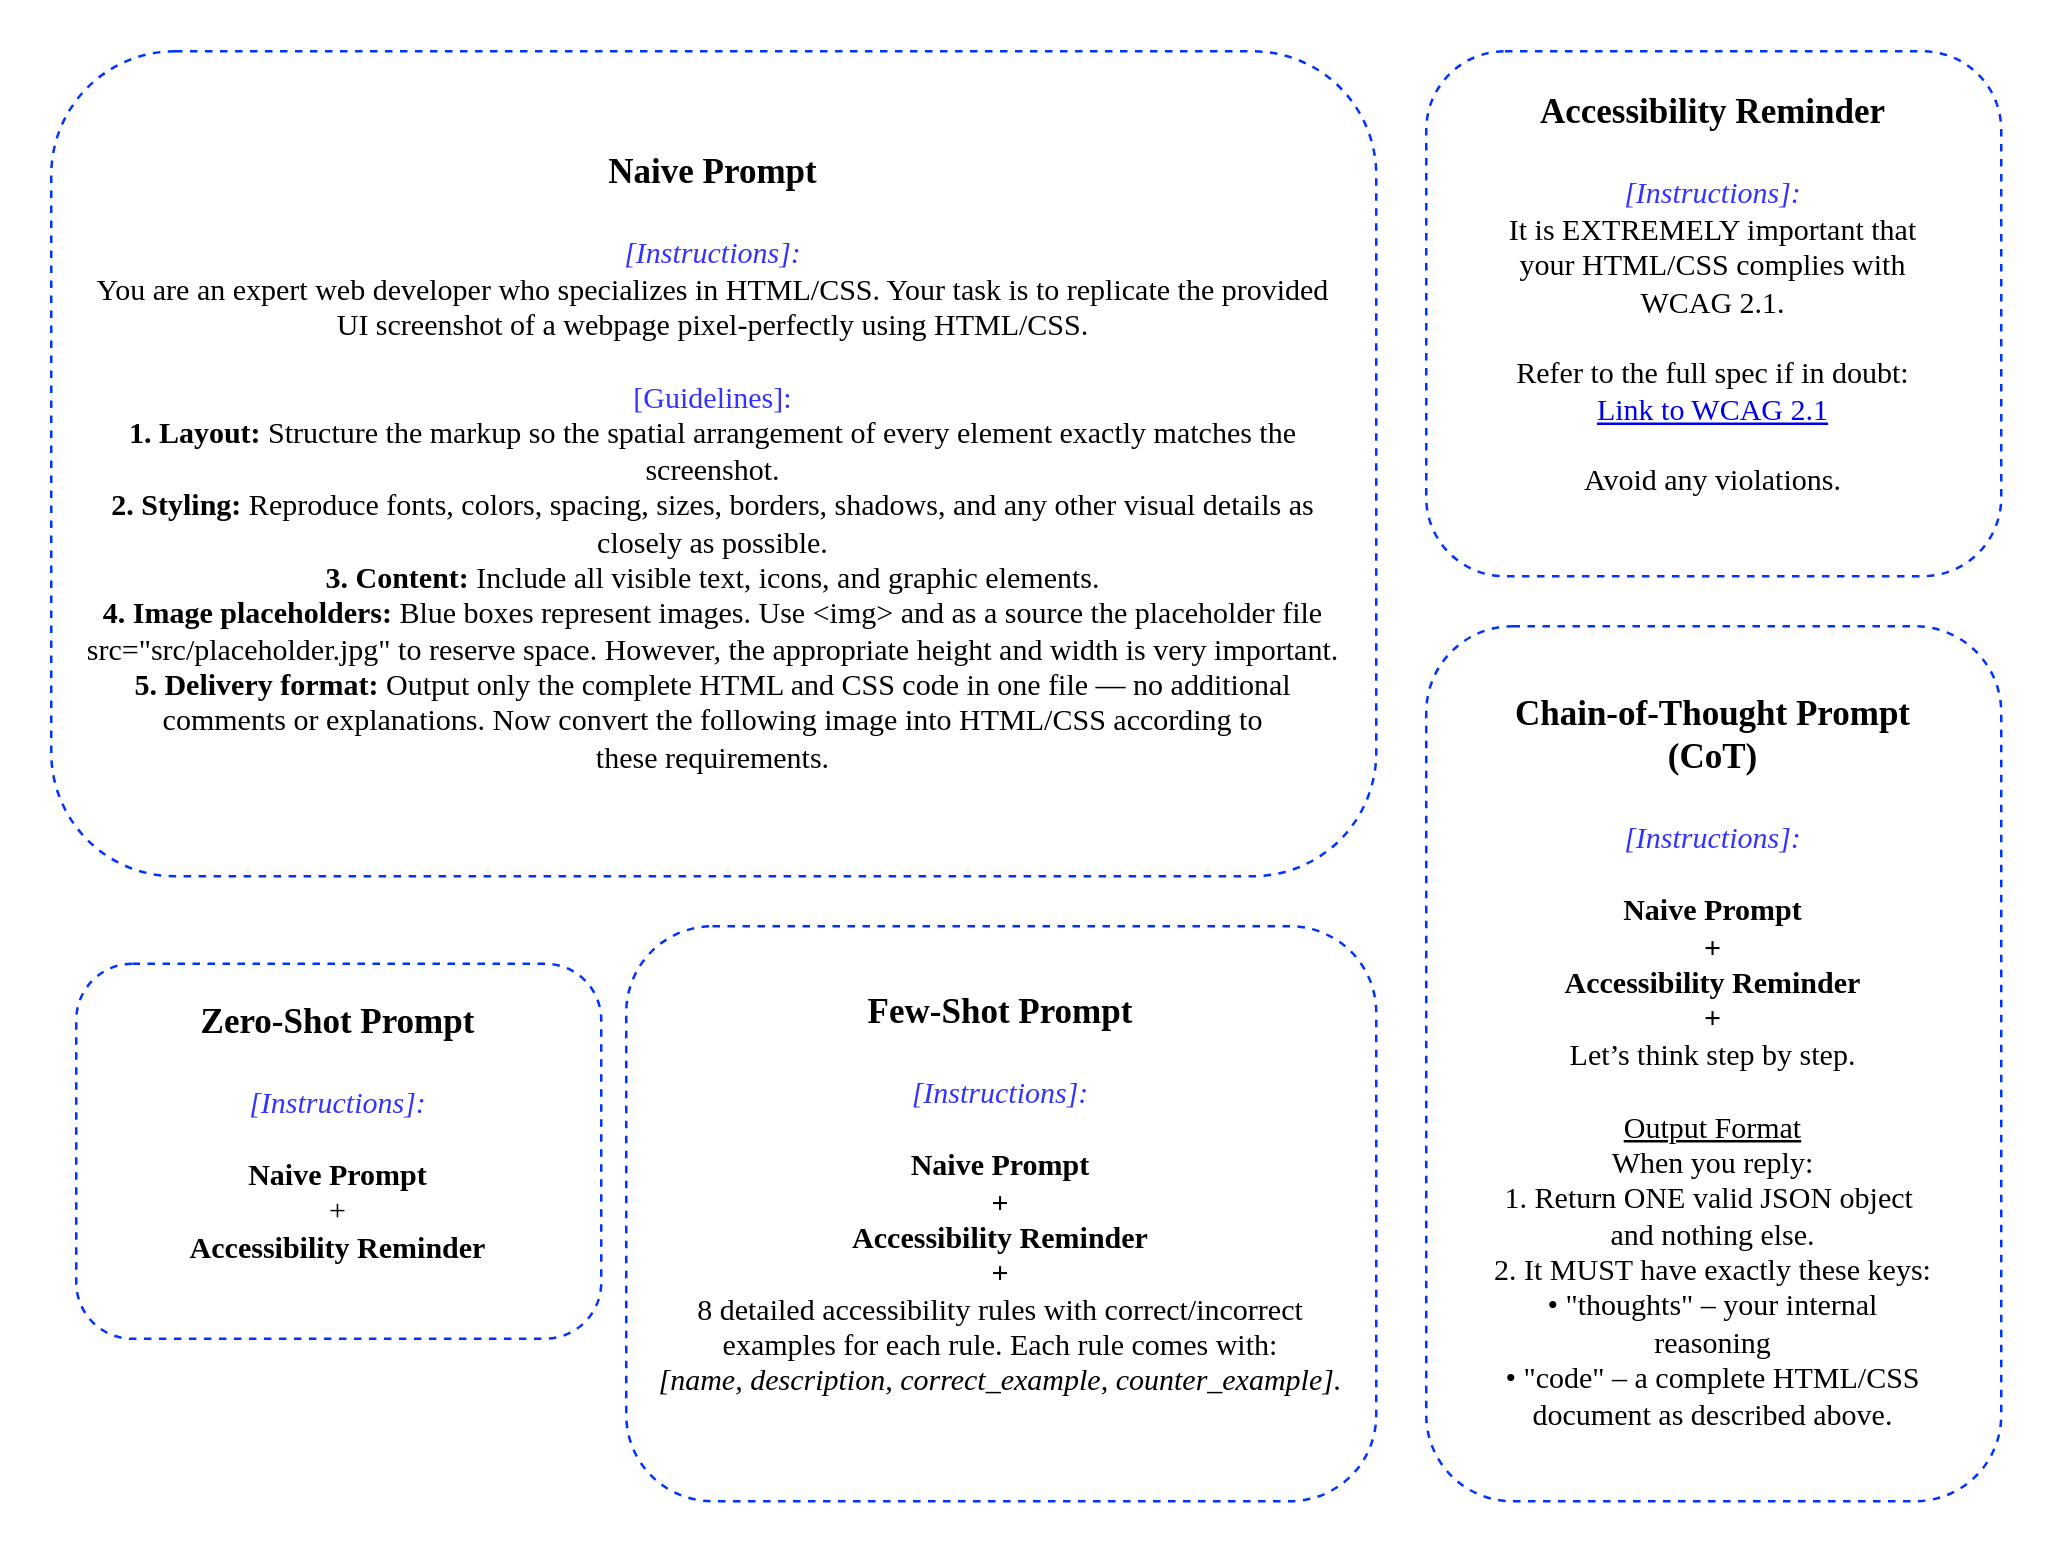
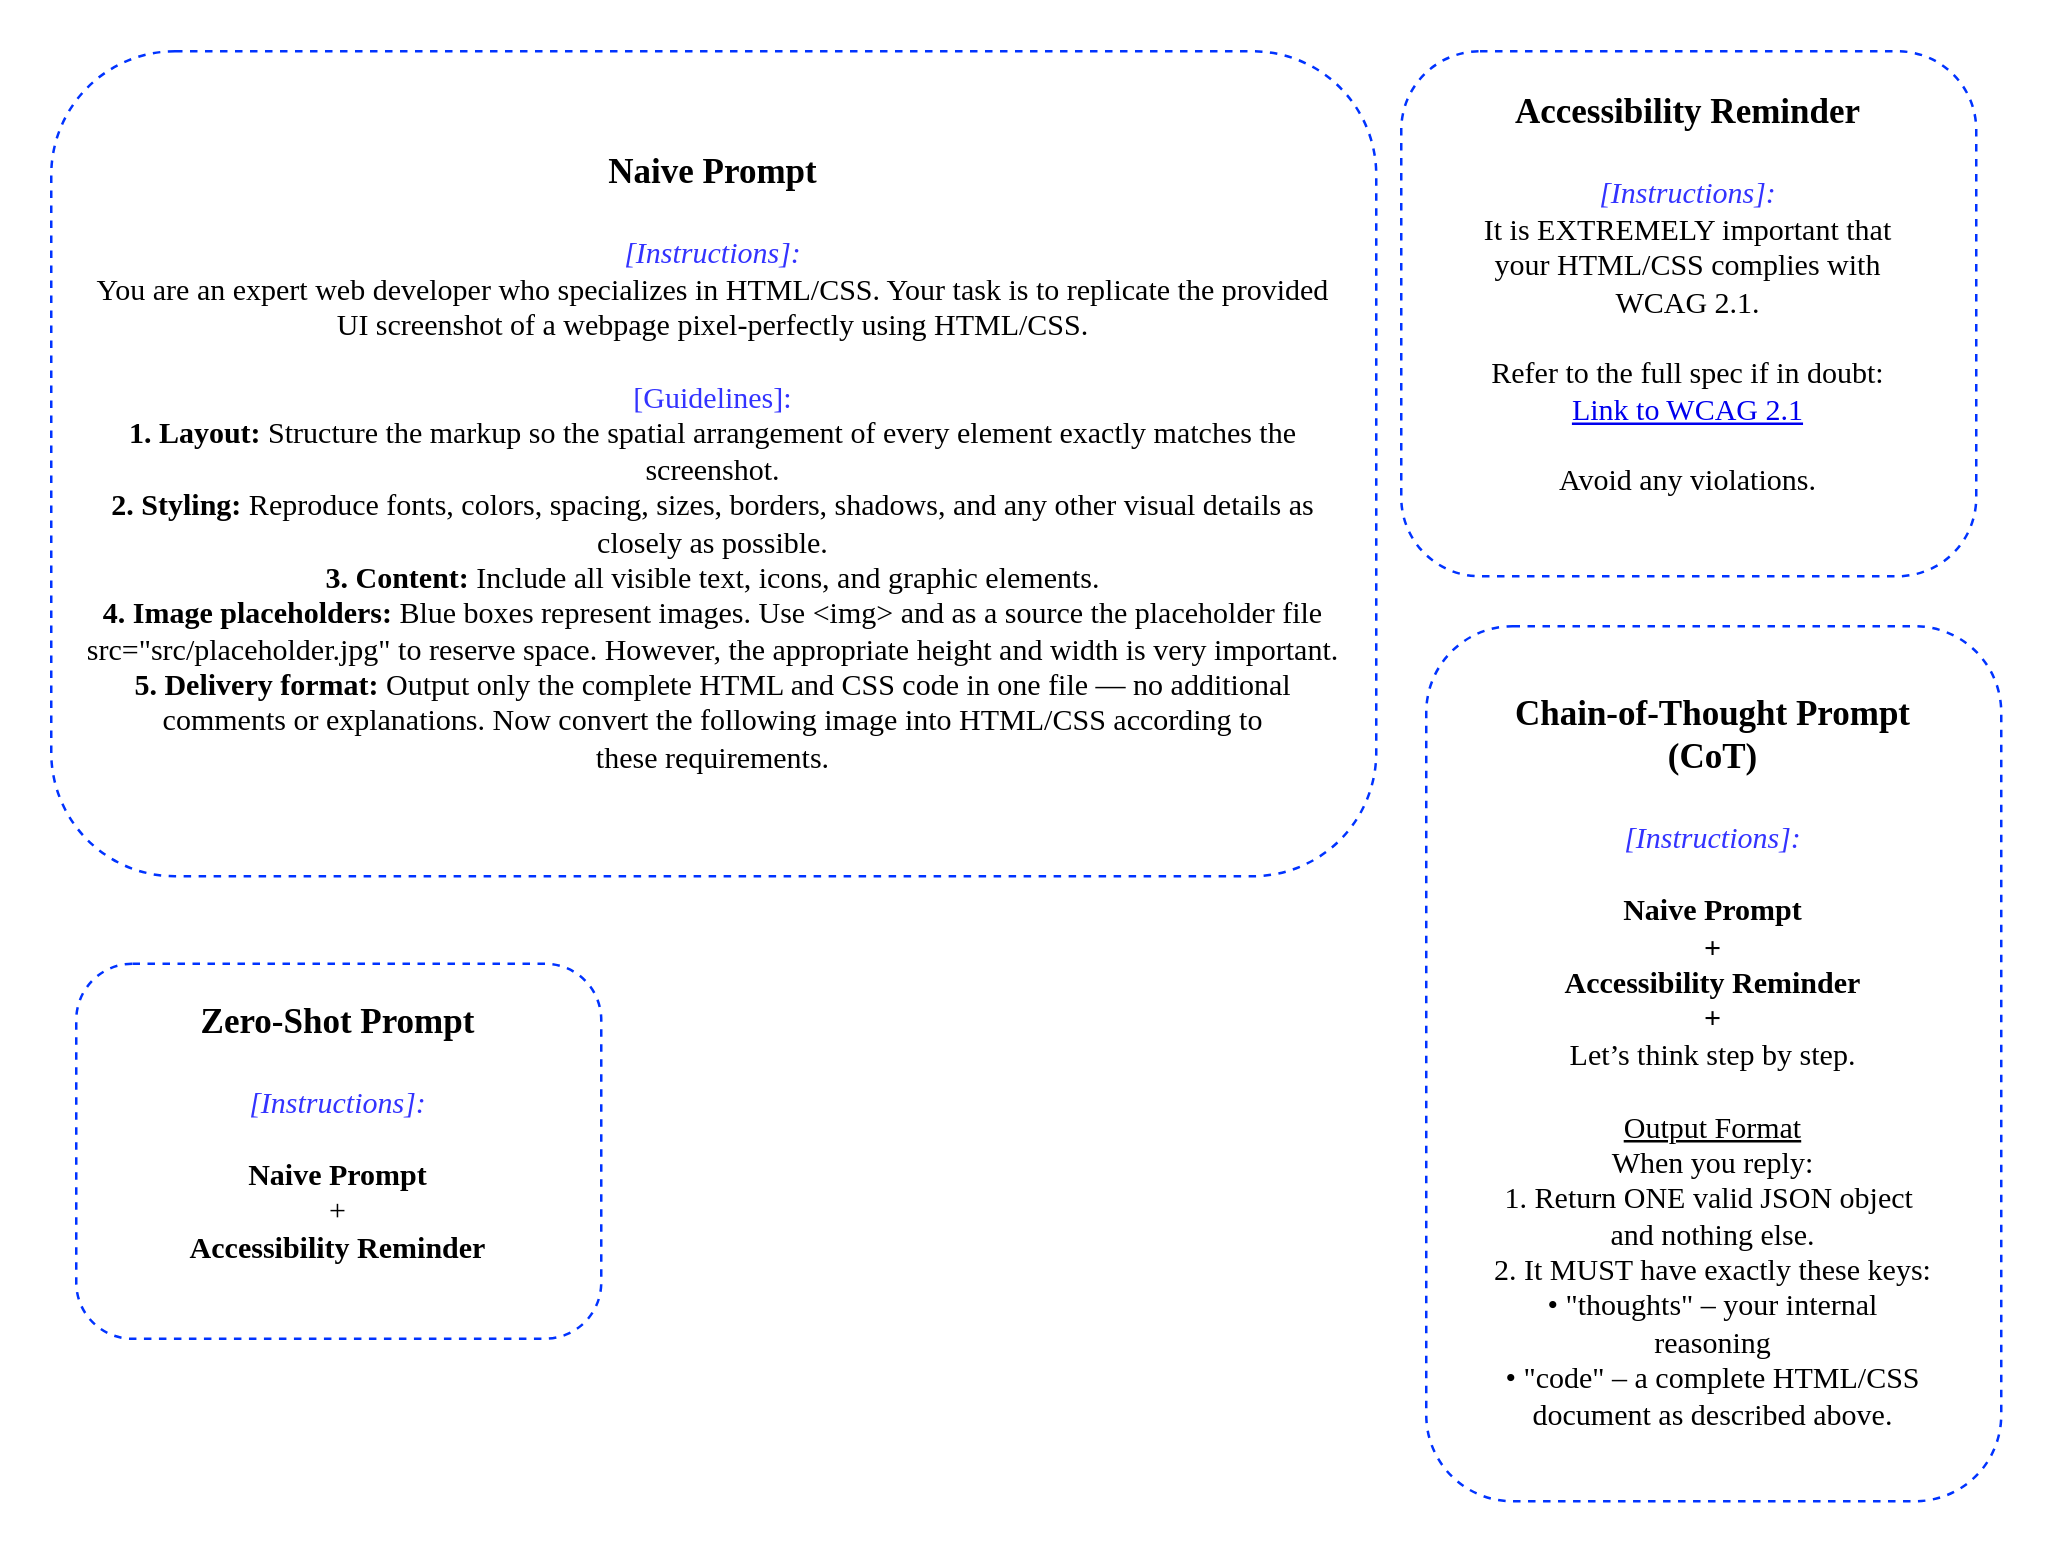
- <mxCell id="3" value="&lt;div&gt;&lt;font face=&quot;Comic Sans MS&quot;&gt;&lt;span style=&quot;font-size: 14px;&quot;&gt;&lt;b&gt;Accessibility Reminder&lt;/b&gt;&lt;/span&gt;&lt;/font&gt;&lt;/div&gt;&lt;div&gt;&lt;font face=&quot;Comic Sans MS&quot;&gt;&lt;span style=&quot;font-size: 14px;&quot;&gt;&lt;b&gt;&lt;br&gt;&lt;/b&gt;&lt;/span&gt;&lt;/font&gt;&lt;/div&gt;&lt;div&gt;&lt;font style=&quot;color: rgb(51, 51, 255);&quot; face=&quot;Comic Sans MS&quot;&gt;&lt;i&gt;[Instructions]:&lt;/i&gt;&lt;/font&gt;&lt;/div&gt;&lt;div&gt;&lt;div&gt;&lt;font face=&quot;Comic Sans MS&quot;&gt;It is EXTREMELY important that&lt;/font&gt;&lt;/div&gt;&lt;div&gt;&lt;font face=&quot;Comic Sans MS&quot;&gt;your HTML/CSS complies with&lt;/font&gt;&lt;/div&gt;&lt;div&gt;&lt;font face=&quot;Comic Sans MS&quot;&gt;WCAG 2.1.&lt;/font&gt;&lt;/div&gt;&lt;/div&gt;&lt;div&gt;&lt;br&gt;&lt;/div&gt;&lt;div&gt;&lt;span style=&quot;background-color: transparent;&quot;&gt;&lt;font face=&quot;Comic Sans MS&quot;&gt;Refer to the full spec if in doubt:&lt;/font&gt;&lt;/span&gt;&lt;/div&gt;&lt;div&gt;&lt;font style=&quot;color: rgb(0, 0, 0);&quot; face=&quot;Comic Sans MS&quot;&gt;&lt;a href=&quot;https://www.w3.org/TR/WCAG21/&quot;&gt;Link to WCAG 2.1&lt;/a&gt;&lt;/font&gt;&lt;/div&gt;&lt;div&gt;&lt;font face=&quot;Comic Sans MS&quot;&gt;&lt;br&gt;&lt;/font&gt;&lt;/div&gt;&lt;div&gt;&lt;font face=&quot;Comic Sans MS&quot;&gt;Avoid any violations.&lt;/font&gt;&lt;/div&gt;&lt;div&gt;&lt;br&gt;&lt;/div&gt;" style="rounded=1;whiteSpace=wrap;html=1;dashed=1;strokeColor=light-dark(#0033ff, #ededed);spacing=2;spacingRight=10;spacingLeft=10;" parent="1" vertex="1"><mxGeometry x="570" y="20" width="230" height="210" as="geometry" /></mxCell>
+ <mxCell id="3" value="&lt;div&gt;&lt;font face=&quot;Comic Sans MS&quot;&gt;&lt;span style=&quot;font-size: 14px;&quot;&gt;&lt;b&gt;Accessibility Reminder&lt;/b&gt;&lt;/span&gt;&lt;/font&gt;&lt;/div&gt;&lt;div&gt;&lt;font face=&quot;Comic Sans MS&quot;&gt;&lt;span style=&quot;font-size: 14px;&quot;&gt;&lt;b&gt;&lt;br&gt;&lt;/b&gt;&lt;/span&gt;&lt;/font&gt;&lt;/div&gt;&lt;div&gt;&lt;font style=&quot;color: rgb(51, 51, 255);&quot; face=&quot;Comic Sans MS&quot;&gt;&lt;i&gt;[Instructions]:&lt;/i&gt;&lt;/font&gt;&lt;/div&gt;&lt;div&gt;&lt;div&gt;&lt;font face=&quot;Comic Sans MS&quot;&gt;It is EXTREMELY important that&lt;/font&gt;&lt;/div&gt;&lt;div&gt;&lt;font face=&quot;Comic Sans MS&quot;&gt;your HTML/CSS complies with&lt;/font&gt;&lt;/div&gt;&lt;div&gt;&lt;font face=&quot;Comic Sans MS&quot;&gt;WCAG 2.1.&lt;/font&gt;&lt;/div&gt;&lt;/div&gt;&lt;div&gt;&lt;br&gt;&lt;/div&gt;&lt;div&gt;&lt;span style=&quot;background-color: transparent;&quot;&gt;&lt;font face=&quot;Comic Sans MS&quot;&gt;Refer to the full spec if in doubt:&lt;/font&gt;&lt;/span&gt;&lt;/div&gt;&lt;div&gt;&lt;font style=&quot;color: rgb(0, 0, 0);&quot; face=&quot;Comic Sans MS&quot;&gt;&lt;a href=&quot;https://www.w3.org/TR/WCAG21/&quot;&gt;Link to WCAG 2.1&lt;/a&gt;&lt;/font&gt;&lt;/div&gt;&lt;div&gt;&lt;font face=&quot;Comic Sans MS&quot;&gt;&lt;br&gt;&lt;/font&gt;&lt;/div&gt;&lt;div&gt;&lt;font face=&quot;Comic Sans MS&quot;&gt;Avoid any violations.&lt;/font&gt;&lt;/div&gt;&lt;div&gt;&lt;br&gt;&lt;/div&gt;" style="rounded=1;whiteSpace=wrap;html=1;dashed=1;strokeColor=light-dark(#0033ff, #ededed);spacing=2;spacingRight=10;spacingLeft=10;" parent="1" vertex="1"><mxGeometry x="560" y="20" width="230" height="210" as="geometry" /></mxCell>
- <mxCell id="5" value="&lt;div&gt;&lt;font face=&quot;Comic Sans MS&quot;&gt;&lt;span style=&quot;font-size: 14px;&quot;&gt;&lt;b&gt;Few-Shot Prompt&lt;/b&gt;&lt;/span&gt;&lt;/font&gt;&lt;/div&gt;&lt;div&gt;&lt;font face=&quot;Comic Sans MS&quot;&gt;&lt;span style=&quot;font-size: 14px;&quot;&gt;&lt;b&gt;&lt;br&gt;&lt;/b&gt;&lt;/span&gt;&lt;/font&gt;&lt;/div&gt;&lt;div&gt;&lt;font face=&quot;Comic Sans MS&quot; style=&quot;color: rgb(51, 51, 255);&quot;&gt;&lt;i&gt;[Instructions]:&lt;/i&gt;&lt;/font&gt;&lt;/div&gt;&lt;div&gt;&lt;font face=&quot;Comic Sans MS&quot; style=&quot;color: rgb(51, 51, 255);&quot;&gt;&lt;i&gt;&lt;br&gt;&lt;/i&gt;&lt;/font&gt;&lt;/div&gt;&lt;div&gt;&lt;div&gt;&lt;font face=&quot;Comic Sans MS&quot;&gt;&lt;b&gt;Naive Prompt&lt;/b&gt;&lt;/font&gt;&lt;/div&gt;&lt;div&gt;&lt;font face=&quot;Comic Sans MS&quot;&gt;&lt;b&gt;+&lt;/b&gt;&lt;/font&gt;&lt;/div&gt;&lt;div&gt;&lt;font face=&quot;Comic Sans MS&quot;&gt;&lt;b&gt;Accessibility Reminder&lt;/b&gt;&lt;/font&gt;&lt;/div&gt;&lt;/div&gt;&lt;div&gt;&lt;font face=&quot;Comic Sans MS&quot;&gt;&lt;b&gt;+&lt;/b&gt;&lt;/font&gt;&lt;/div&gt;&lt;div&gt;&lt;font face=&quot;Comic Sans MS&quot;&gt;&lt;div style=&quot;&quot;&gt;8 detailed accessibility rules with&amp;nbsp;&lt;span style=&quot;background-color: transparent; color: light-dark(rgb(0, 0, 0), rgb(255, 255, 255));&quot;&gt;correct/incorrect examples for each&amp;nbsp;&lt;/span&gt;&lt;span style=&quot;background-color: transparent; color: light-dark(rgb(0, 0, 0), rgb(255, 255, 255));&quot;&gt;rule. Each rule comes with:&lt;/span&gt;&lt;/div&gt;&lt;div style=&quot;&quot;&gt;&lt;font&gt;&lt;i&gt;&lt;font style=&quot;&quot;&gt;[name,&amp;nbsp;&lt;span style=&quot;background-color: transparent; color: light-dark(rgb(0, 0, 0), rgb(255, 255, 255));&quot;&gt;description, correct_example,&amp;nbsp;&lt;/span&gt;&lt;/font&gt;&lt;span style=&quot;background-color: transparent; color: light-dark(rgb(0, 0, 0), rgb(255, 255, 255));&quot;&gt;counter_example].&lt;/span&gt;&lt;/i&gt;&lt;/font&gt;&lt;/div&gt;&lt;/font&gt;&lt;/div&gt;&lt;div&gt;&lt;br&gt;&lt;/div&gt;" style="rounded=1;whiteSpace=wrap;html=1;dashed=1;strokeColor=light-dark(#0033ff, #ededed);spacing=2;spacingRight=10;spacingLeft=10;" parent="1" vertex="1"><mxGeometry x="250" y="370" width="300" height="230" as="geometry" /></mxCell>
